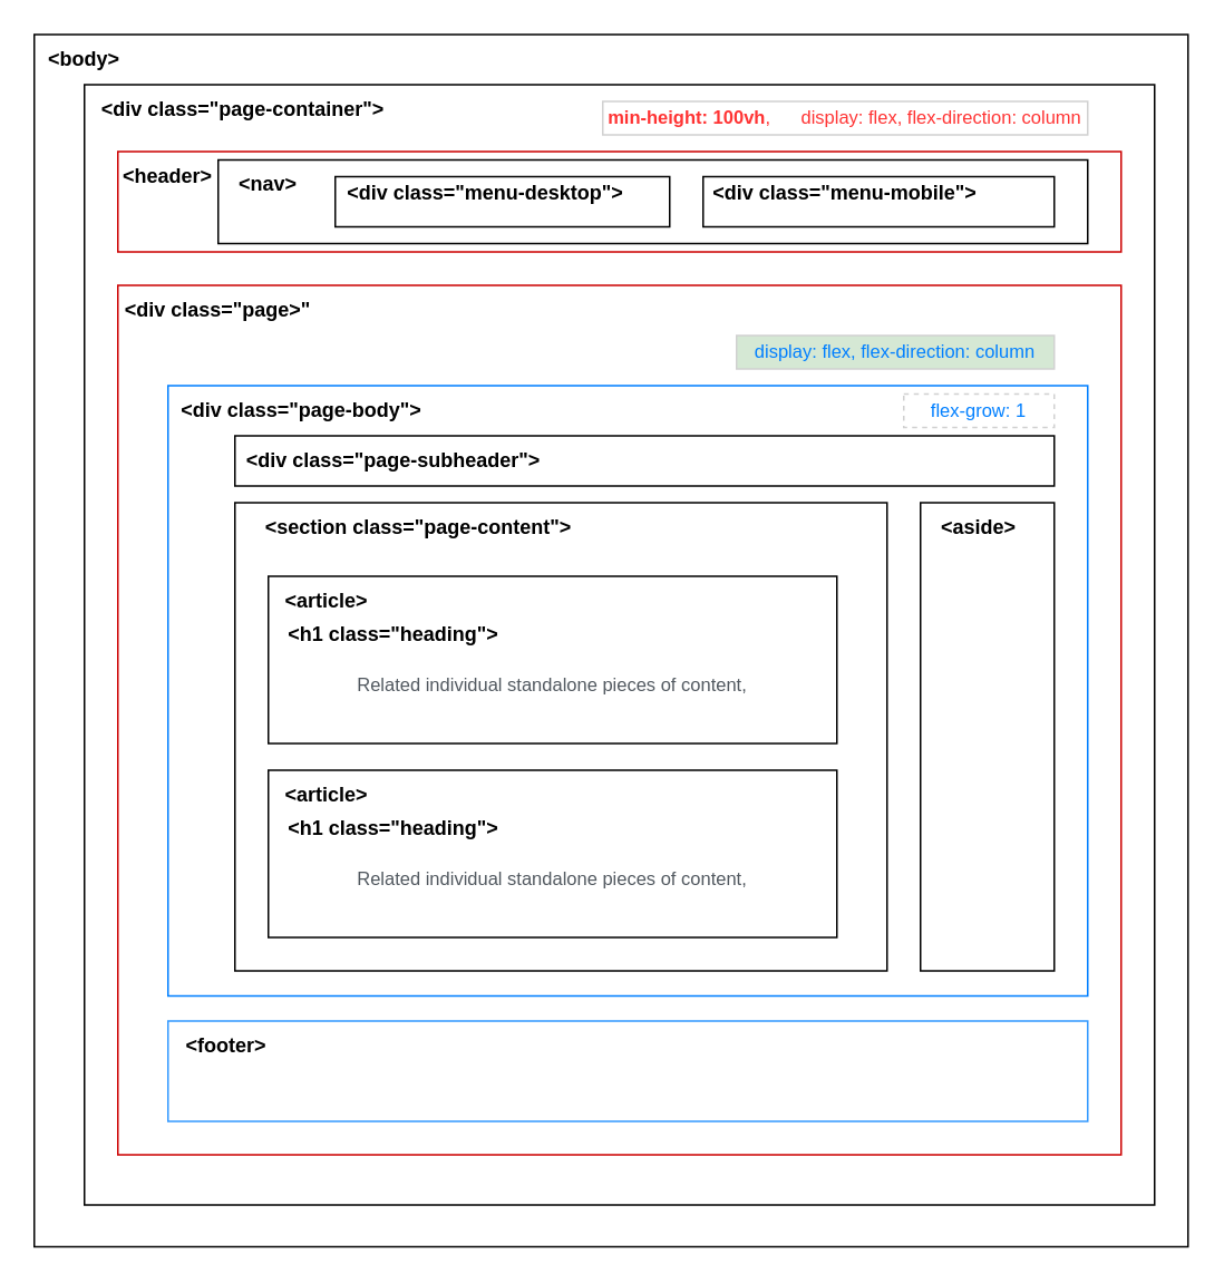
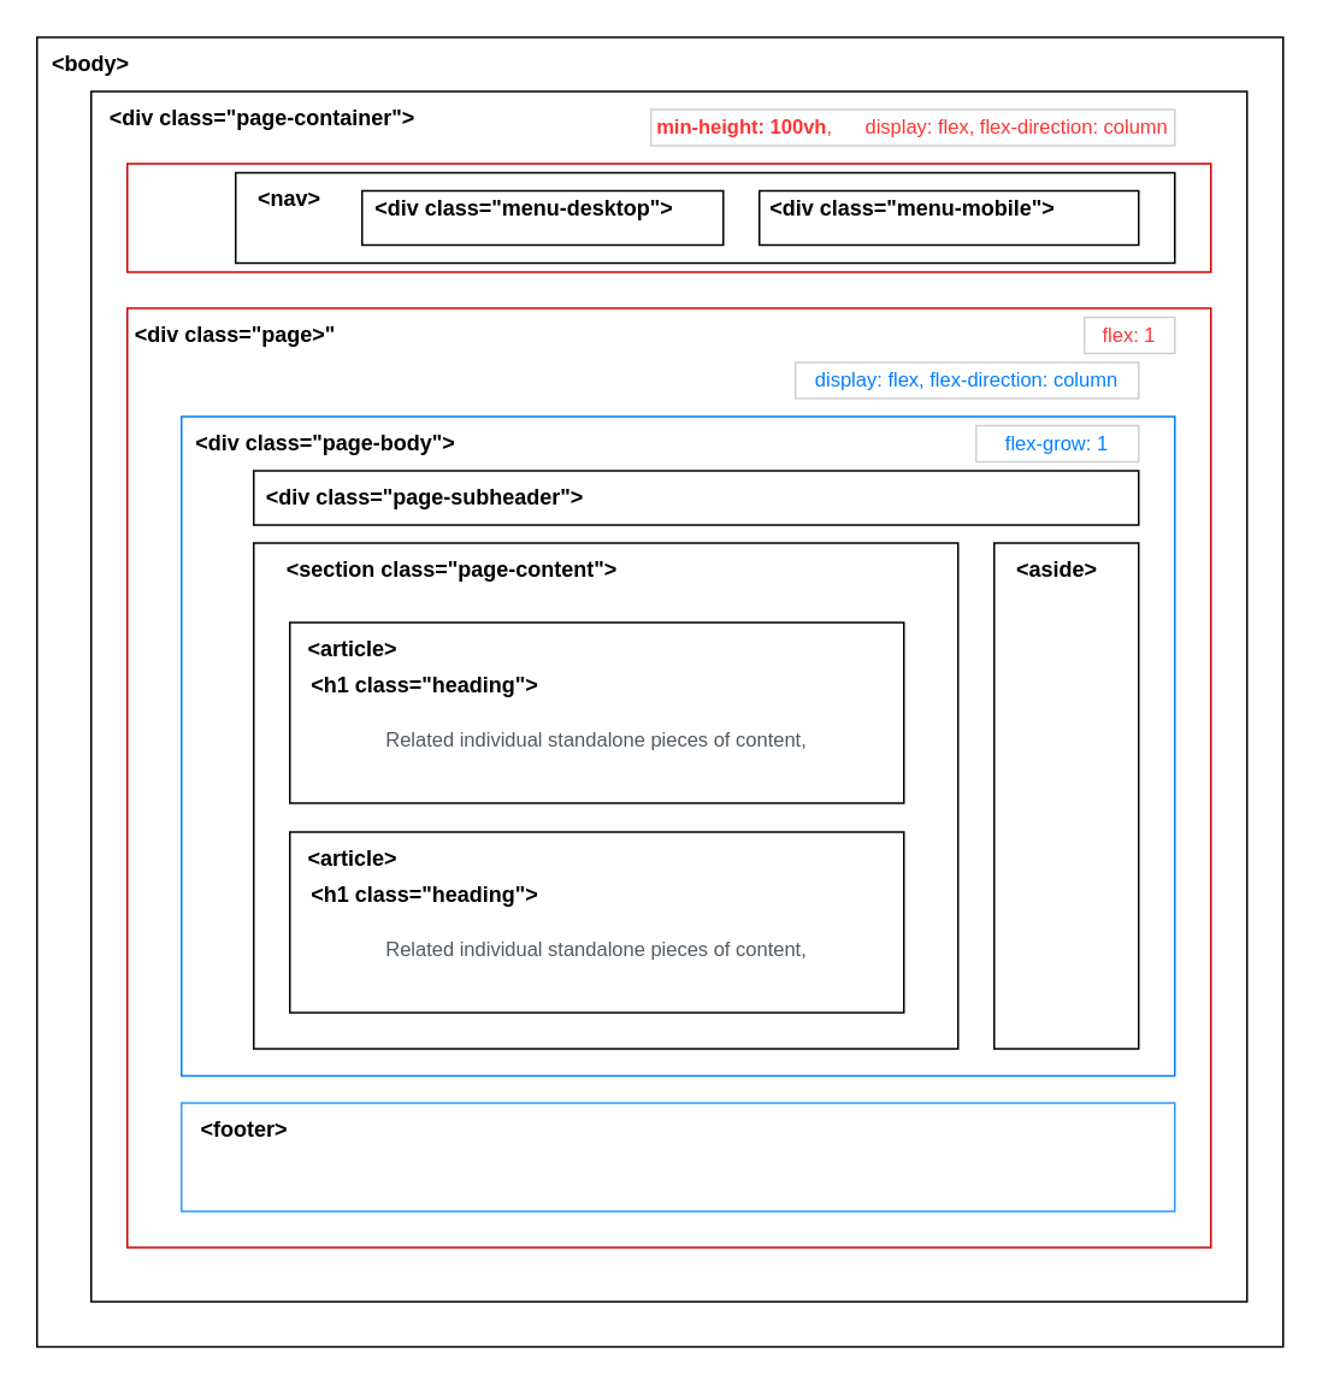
- <mxCell id="5" value="&lt;b&gt;&amp;lt;header&amp;gt;&lt;/b&gt;" style="text;html=1;strokeColor=none;fillColor=none;align=center;verticalAlign=middle;whiteSpace=wrap;rounded=0;" vertex="1" parent="1"><mxGeometry x="70" y="90" width="60" height="30" as="geometry" /></mxCell>
+ <mxCell id="25" value="&lt;font color=&quot;#ff3333&quot;&gt;flex: 1&lt;/font&gt;" style="rounded=0;whiteSpace=wrap;html=1;fontSize=11;strokeColor=#D1D1D1;" vertex="1" parent="1"><mxGeometry x="600" y="175" width="50" height="20" as="geometry" /></mxCell>
- <mxCell id="26" value="&lt;font color=&quot;#007fff&quot;&gt;display: flex, flex-direction: column&lt;/font&gt;" style="rounded=0;whiteSpace=wrap;html=1;fontSize=11;strokeColor=#D1D1D1;fillColor=#d5e8d4;" vertex="1" parent="1"><mxGeometry x="440" y="200" width="190" height="20" as="geometry" /></mxCell>
+ <mxCell id="26" value="&lt;font color=&quot;#007fff&quot;&gt;display: flex, flex-direction: column&lt;/font&gt;" style="rounded=0;whiteSpace=wrap;html=1;fontSize=11;strokeColor=#D1D1D1;" vertex="1" parent="1"><mxGeometry x="440" y="200" width="190" height="20" as="geometry" /></mxCell>
- <mxCell id="40" value="&lt;font color=&quot;#007fff&quot;&gt;flex-grow: 1&lt;/font&gt;" style="rounded=0;whiteSpace=wrap;html=1;fontSize=11;strokeColor=#D1D1D1;dashed=1;" vertex="1" parent="1"><mxGeometry x="540" y="235" width="90" height="20" as="geometry" /></mxCell>
+ <mxCell id="40" value="&lt;font color=&quot;#007fff&quot;&gt;flex-grow: 1&lt;/font&gt;" style="rounded=0;whiteSpace=wrap;html=1;fontSize=11;strokeColor=#D1D1D1;" vertex="1" parent="1"><mxGeometry x="540" y="235" width="90" height="20" as="geometry" /></mxCell>
